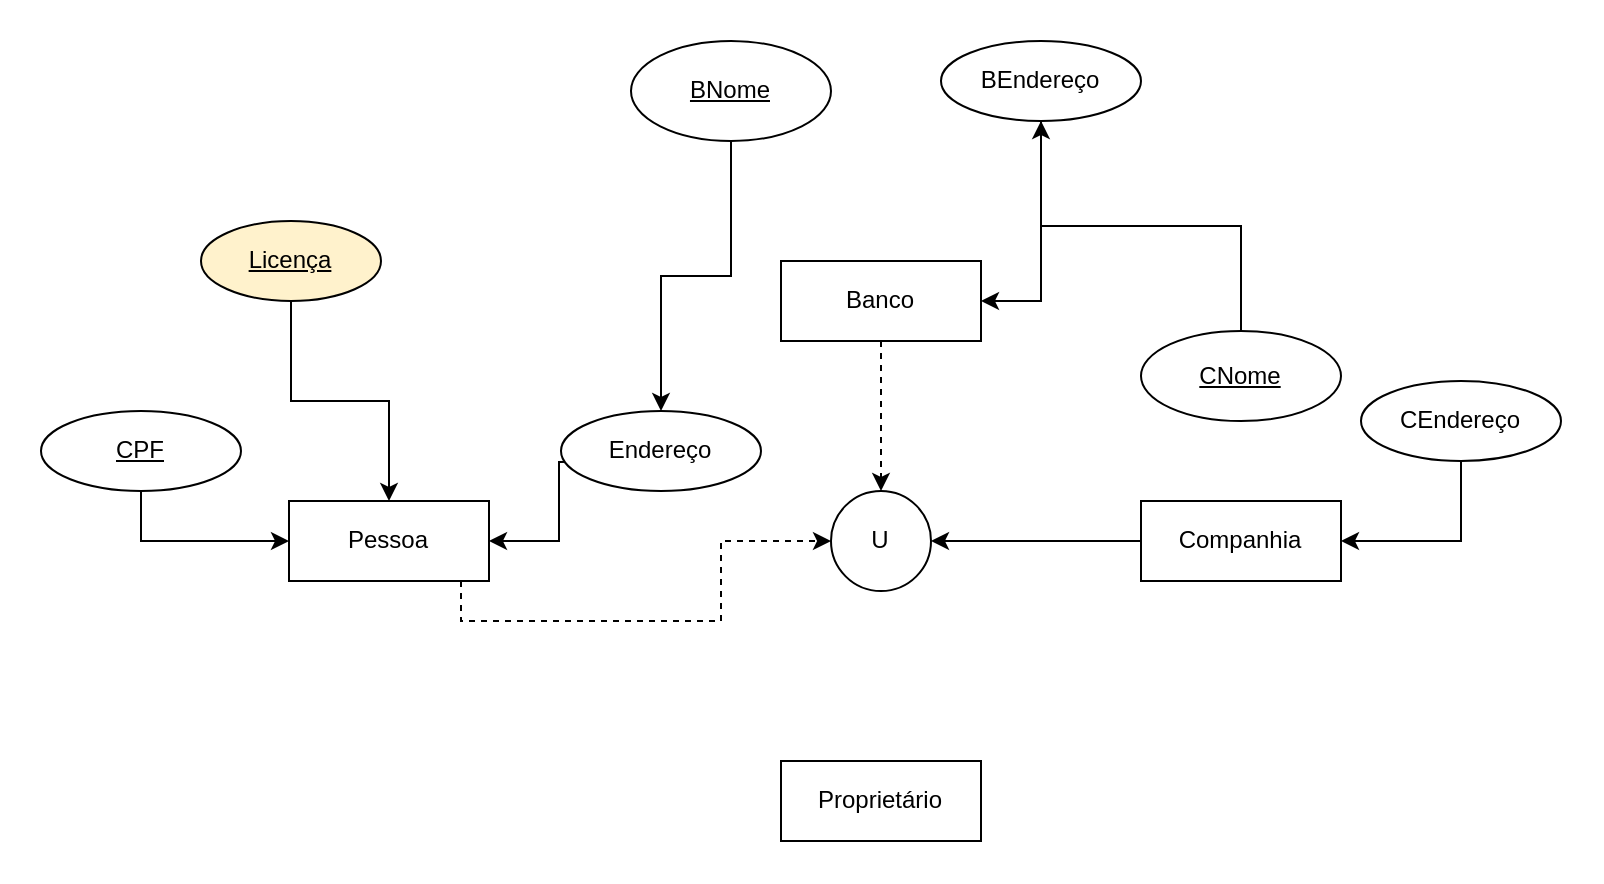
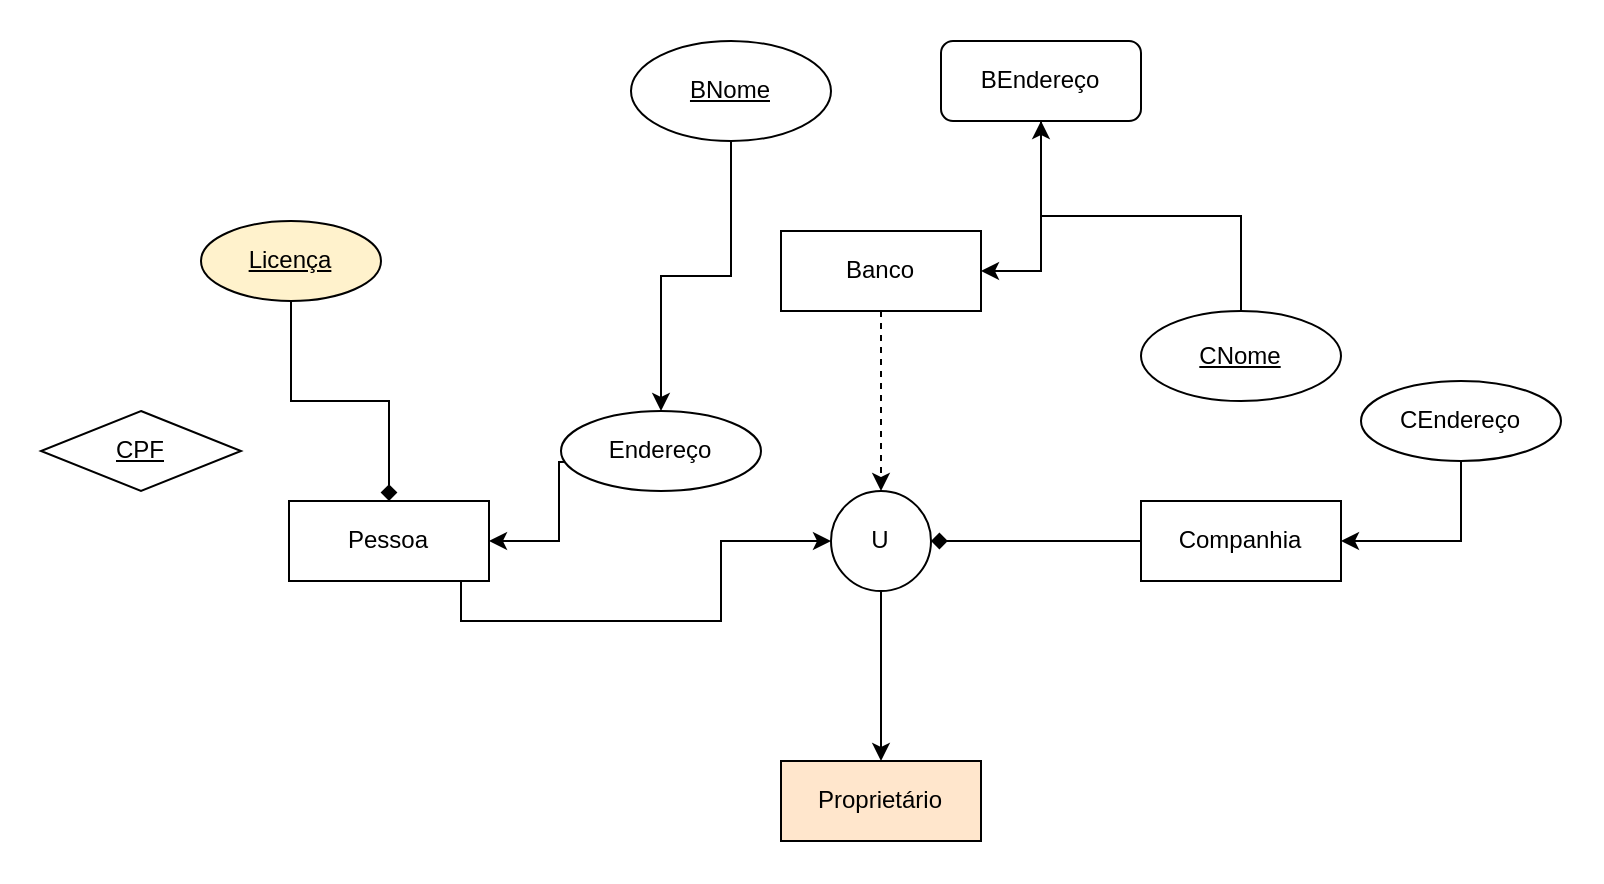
- <mxCell id="20" value="&lt;font style=&quot;vertical-align: inherit;&quot;&gt;&lt;font style=&quot;vertical-align: inherit;&quot;&gt;&lt;font style=&quot;vertical-align: inherit;&quot;&gt;&lt;font style=&quot;vertical-align: inherit;&quot;&gt;&lt;font style=&quot;vertical-align: inherit;&quot;&gt;&lt;font style=&quot;vertical-align: inherit;&quot;&gt;BEndereço&lt;/font&gt;&lt;/font&gt;&lt;/font&gt;&lt;/font&gt;&lt;/font&gt;&lt;/font&gt;" style="ellipse;whiteSpace=wrap;html=1;align=center;" vertex="1" parent="1"><mxGeometry x="470" y="20" width="100" height="40" as="geometry" /></mxCell>
+ <mxCell id="20" value="&lt;font style=&quot;vertical-align: inherit;&quot;&gt;&lt;font style=&quot;vertical-align: inherit;&quot;&gt;&lt;font style=&quot;vertical-align: inherit;&quot;&gt;&lt;font style=&quot;vertical-align: inherit;&quot;&gt;&lt;font style=&quot;vertical-align: inherit;&quot;&gt;&lt;font style=&quot;vertical-align: inherit;&quot;&gt;BEndereço&lt;/font&gt;&lt;/font&gt;&lt;/font&gt;&lt;/font&gt;&lt;/font&gt;&lt;/font&gt;" style="whiteSpace=wrap;html=1;align=center;rounded=1;" vertex="1" parent="1"><mxGeometry x="470" y="20" width="100" height="40" as="geometry" /></mxCell>
- <mxCell id="5" value="&lt;font style=&quot;vertical-align: inherit;&quot;&gt;&lt;font style=&quot;vertical-align: inherit;&quot;&gt;&lt;font style=&quot;vertical-align: inherit;&quot;&gt;&lt;font style=&quot;vertical-align: inherit;&quot;&gt;Banco&lt;/font&gt;&lt;/font&gt;&lt;/font&gt;&lt;/font&gt;" style="whiteSpace=wrap;html=1;align=center;" vertex="1" parent="1"><mxGeometry x="390" y="130" width="100" height="40" as="geometry" /></mxCell>
+ <mxCell id="5" value="&lt;font style=&quot;vertical-align: inherit;&quot;&gt;&lt;font style=&quot;vertical-align: inherit;&quot;&gt;&lt;font style=&quot;vertical-align: inherit;&quot;&gt;&lt;font style=&quot;vertical-align: inherit;&quot;&gt;Banco&lt;/font&gt;&lt;/font&gt;&lt;/font&gt;&lt;/font&gt;" style="whiteSpace=wrap;html=1;align=center;" vertex="1" parent="1"><mxGeometry x="390" y="115" width="100" height="40" as="geometry" /></mxCell>
- <mxCell id="24" value="&lt;font style=&quot;vertical-align: inherit;&quot;&gt;&lt;font style=&quot;vertical-align: inherit;&quot;&gt;&lt;font style=&quot;vertical-align: inherit;&quot;&gt;&lt;font style=&quot;vertical-align: inherit;&quot;&gt;&lt;font style=&quot;vertical-align: inherit;&quot;&gt;&lt;font style=&quot;vertical-align: inherit;&quot;&gt;CNome&lt;/font&gt;&lt;/font&gt;&lt;/font&gt;&lt;/font&gt;&lt;/font&gt;&lt;/font&gt;" style="ellipse;whiteSpace=wrap;html=1;align=center;fontStyle=4;" vertex="1" parent="1"><mxGeometry x="570" y="165" width="100" height="45" as="geometry" /></mxCell>
+ <mxCell id="24" value="&lt;font style=&quot;vertical-align: inherit;&quot;&gt;&lt;font style=&quot;vertical-align: inherit;&quot;&gt;&lt;font style=&quot;vertical-align: inherit;&quot;&gt;&lt;font style=&quot;vertical-align: inherit;&quot;&gt;&lt;font style=&quot;vertical-align: inherit;&quot;&gt;&lt;font style=&quot;vertical-align: inherit;&quot;&gt;CNome&lt;/font&gt;&lt;/font&gt;&lt;/font&gt;&lt;/font&gt;&lt;/font&gt;&lt;/font&gt;" style="ellipse;whiteSpace=wrap;html=1;align=center;fontStyle=4;" vertex="1" parent="1"><mxGeometry x="570" y="155" width="100" height="45" as="geometry" /></mxCell>
- <mxCell id="14" value="&lt;font style=&quot;vertical-align: inherit;&quot;&gt;&lt;font style=&quot;vertical-align: inherit;&quot;&gt;&lt;font style=&quot;vertical-align: inherit;&quot;&gt;&lt;font style=&quot;vertical-align: inherit;&quot;&gt;CPF&lt;/font&gt;&lt;/font&gt;&lt;/font&gt;&lt;/font&gt;" style="ellipse;whiteSpace=wrap;html=1;align=center;fontStyle=4;" vertex="1" parent="1"><mxGeometry x="20" y="205" width="100" height="40" as="geometry" /></mxCell>
+ <mxCell id="14" value="&lt;font style=&quot;vertical-align: inherit;&quot;&gt;&lt;font style=&quot;vertical-align: inherit;&quot;&gt;&lt;font style=&quot;vertical-align: inherit;&quot;&gt;&lt;font style=&quot;vertical-align: inherit;&quot;&gt;CPF&lt;/font&gt;&lt;/font&gt;&lt;/font&gt;&lt;/font&gt;" style="rhombus;whiteSpace=wrap;html=1;align=center;fontStyle=4;" vertex="1" parent="1"><mxGeometry x="20" y="205" width="100" height="40" as="geometry" /></mxCell>
- <mxCell id="11" style="edgeStyle=orthogonalEdgeStyle;rounded=0;orthogonalLoop=1;jettySize=auto;html=1;entryX=0.5;entryY=0;entryDx=0;entryDy=0;exitX=0.5;exitY=1;exitDx=0;exitDy=0;" edge="1" parent="1" source="12" target="3"><mxGeometry relative="1" as="geometry"><Array as="points"><mxPoint x="145" y="200" /><mxPoint x="194" y="200" /></Array></mxGeometry></mxCell>
+ <mxCell id="11" style="edgeStyle=orthogonalEdgeStyle;rounded=0;orthogonalLoop=1;jettySize=auto;html=1;entryX=0.5;entryY=0;entryDx=0;entryDy=0;exitX=0.5;exitY=1;exitDx=0;exitDy=0;endArrow=diamond;" edge="1" parent="1" source="12" target="3"><mxGeometry relative="1" as="geometry"><Array as="points"><mxPoint x="145" y="200" /><mxPoint x="194" y="200" /></Array></mxGeometry></mxCell>
- <mxCell id="13" style="edgeStyle=orthogonalEdgeStyle;rounded=0;orthogonalLoop=1;jettySize=auto;html=1;exitX=0.5;exitY=1;exitDx=0;exitDy=0;entryX=0;entryY=0.5;entryDx=0;entryDy=0;" edge="1" parent="1" source="14" target="3"><mxGeometry relative="1" as="geometry" /></mxCell>
- <mxCell id="6" style="edgeStyle=orthogonalEdgeStyle;rounded=0;orthogonalLoop=1;jettySize=auto;html=1;exitX=0;exitY=0.5;exitDx=0;exitDy=0;" edge="1" parent="1" source="7" target="9"><mxGeometry relative="1" as="geometry" /></mxCell>
+ <mxCell id="6" style="edgeStyle=orthogonalEdgeStyle;rounded=0;orthogonalLoop=1;jettySize=auto;html=1;exitX=0;exitY=0.5;exitDx=0;exitDy=0;endArrow=diamond;" edge="1" parent="1" source="7" target="9"><mxGeometry relative="1" as="geometry" /></mxCell>
- <mxCell id="2" style="edgeStyle=orthogonalEdgeStyle;rounded=0;orthogonalLoop=1;jettySize=auto;html=1;exitX=0.5;exitY=1;exitDx=0;exitDy=0;entryX=0;entryY=0.5;entryDx=0;entryDy=0;dashed=1;" edge="1" parent="1" source="3" target="9"><mxGeometry relative="1" as="geometry"><Array as="points"><mxPoint x="230" y="310" /><mxPoint x="360" y="310" /><mxPoint x="360" y="270" /></Array></mxGeometry></mxCell>
+ <mxCell id="2" style="edgeStyle=orthogonalEdgeStyle;rounded=0;orthogonalLoop=1;jettySize=auto;html=1;exitX=0.5;exitY=1;exitDx=0;exitDy=0;entryX=0;entryY=0.5;entryDx=0;entryDy=0;" edge="1" parent="1" source="3" target="9"><mxGeometry relative="1" as="geometry"><Array as="points"><mxPoint x="230" y="310" /><mxPoint x="360" y="310" /><mxPoint x="360" y="270" /></Array></mxGeometry></mxCell>
+ <mxCell id="8" style="edgeStyle=orthogonalEdgeStyle;rounded=0;orthogonalLoop=1;jettySize=auto;html=1;exitX=0.5;exitY=1;exitDx=0;exitDy=0;entryX=0.5;entryY=0;entryDx=0;entryDy=0;" edge="1" parent="1" source="9" target="10"><mxGeometry relative="1" as="geometry" /></mxCell>
- <mxCell id="10" value="&lt;font style=&quot;vertical-align: inherit;&quot;&gt;&lt;font style=&quot;vertical-align: inherit;&quot;&gt;&lt;font style=&quot;vertical-align: inherit;&quot;&gt;&lt;font style=&quot;vertical-align: inherit;&quot;&gt;&lt;font style=&quot;vertical-align: inherit;&quot;&gt;&lt;font style=&quot;vertical-align: inherit;&quot;&gt;Proprietário&lt;/font&gt;&lt;/font&gt;&lt;/font&gt;&lt;/font&gt;&lt;/font&gt;&lt;/font&gt;" style="whiteSpace=wrap;html=1;align=center;" vertex="1" parent="1"><mxGeometry x="390" y="380" width="100" height="40" as="geometry" /></mxCell>
+ <mxCell id="10" value="&lt;font style=&quot;vertical-align: inherit;&quot;&gt;&lt;font style=&quot;vertical-align: inherit;&quot;&gt;&lt;font style=&quot;vertical-align: inherit;&quot;&gt;&lt;font style=&quot;vertical-align: inherit;&quot;&gt;&lt;font style=&quot;vertical-align: inherit;&quot;&gt;&lt;font style=&quot;vertical-align: inherit;&quot;&gt;Proprietário&lt;/font&gt;&lt;/font&gt;&lt;/font&gt;&lt;/font&gt;&lt;/font&gt;&lt;/font&gt;" style="whiteSpace=wrap;html=1;align=center;fillColor=#ffe6cc;" vertex="1" parent="1"><mxGeometry x="390" y="380" width="100" height="40" as="geometry" /></mxCell>
